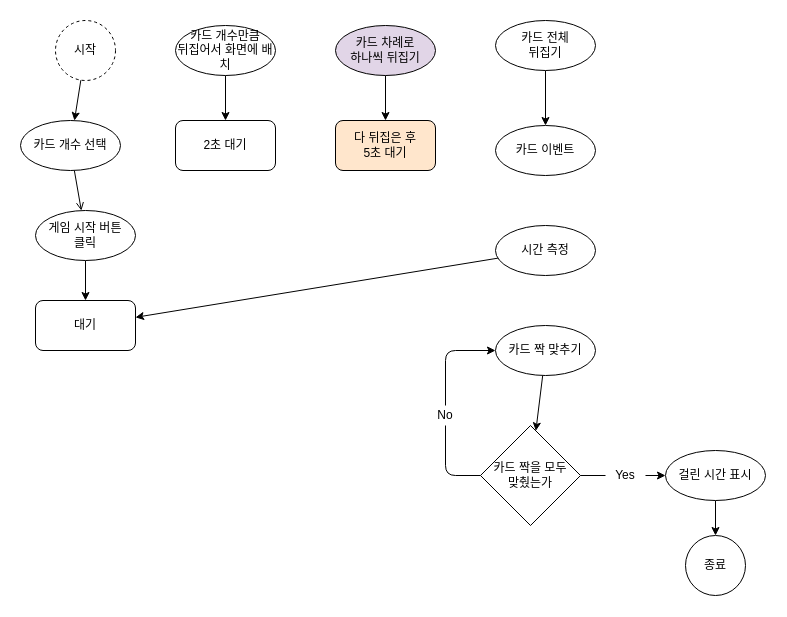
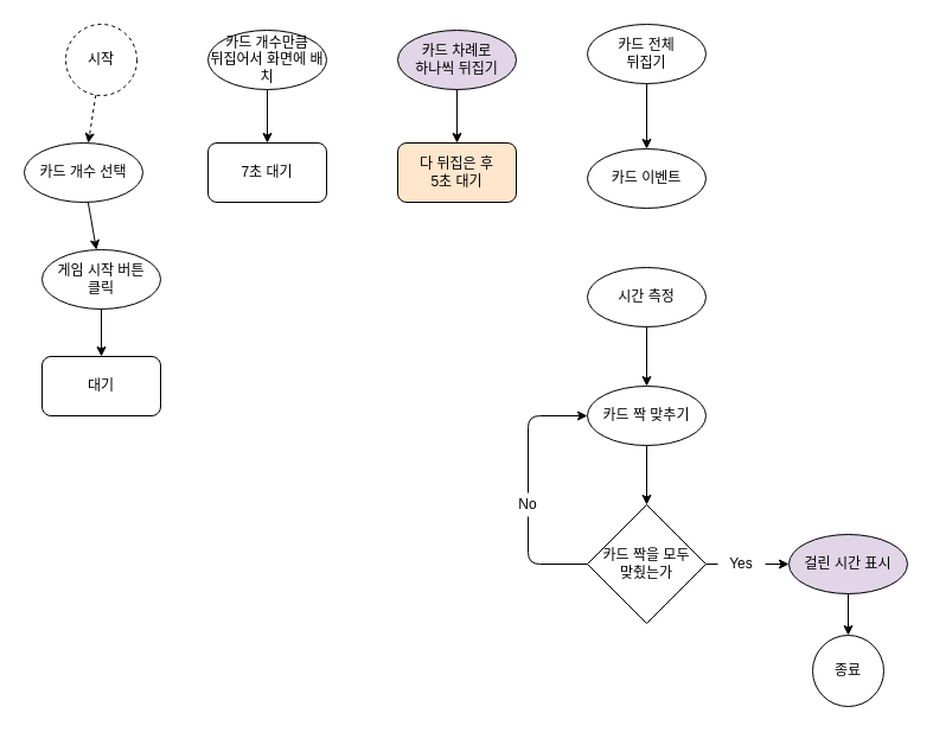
- <mxCell id="2" value="" style="edgeStyle=none;html=1;" edge="1" parent="1" source="3" target="5"><mxGeometry relative="1" as="geometry" /></mxCell>
+ <mxCell id="2" value="" style="edgeStyle=none;html=1;dashed=1;" edge="1" parent="1" source="3" target="5"><mxGeometry relative="1" as="geometry" /></mxCell>
- <mxCell id="11" value="2초 대기" style="rounded=1;whiteSpace=wrap;html=1;" vertex="1" parent="1"><mxGeometry x="175" y="120" width="100" height="50" as="geometry" /></mxCell>
+ <mxCell id="11" value="7초 대기" style="rounded=1;whiteSpace=wrap;html=1;" vertex="1" parent="1"><mxGeometry x="175" y="120" width="100" height="50" as="geometry" /></mxCell>
- <mxCell id="4" value="" style="edgeStyle=none;html=1;endArrow=open;" edge="1" parent="1" source="5" target="7"><mxGeometry relative="1" as="geometry" /></mxCell>
+ <mxCell id="4" value="" style="edgeStyle=none;html=1;" edge="1" parent="1" source="5" target="7"><mxGeometry relative="1" as="geometry" /></mxCell>
- <mxCell id="17" value="" style="edgeStyle=none;html=1;" edge="1" parent="1" source="18" target="8"><mxGeometry relative="1" as="geometry" /></mxCell>
+ <mxCell id="17" value="" style="edgeStyle=none;html=1;" edge="1" parent="1" source="18" target="23"><mxGeometry relative="1" as="geometry" /></mxCell>
- <mxCell id="27" value="No" style="text;html=1;strokeColor=none;fillColor=none;align=center;verticalAlign=middle;whiteSpace=wrap;rounded=0;" vertex="1" parent="1"><mxGeometry x="425" y="405" width="40" height="20" as="geometry" /></mxCell>
+ <mxCell id="27" value="No" style="text;html=1;strokeColor=none;fillColor=none;align=center;verticalAlign=middle;whiteSpace=wrap;rounded=0;" vertex="1" parent="1"><mxGeometry x="425" y="415" width="40" height="20" as="geometry" /></mxCell>
- <mxCell id="21" value="카드 짝을 모두 &lt;br&gt;맞췄는가" style="rhombus;whiteSpace=wrap;html=1;" vertex="1" parent="1"><mxGeometry x="480" y="425" width="100" height="100" as="geometry" /></mxCell>
+ <mxCell id="21" value="카드 짝을 모두 &lt;br&gt;맞췄는가" style="rhombus;whiteSpace=wrap;html=1;" vertex="1" parent="1"><mxGeometry x="495" y="425" width="100" height="100" as="geometry" /></mxCell>
- <mxCell id="26" value="걸린 시간 표시" style="ellipse;whiteSpace=wrap;html=1;" vertex="1" parent="1"><mxGeometry x="665" y="450" width="100" height="50" as="geometry" /></mxCell>
+ <mxCell id="26" value="걸린 시간 표시" style="ellipse;whiteSpace=wrap;html=1;fillColor=#e1d5e7;" vertex="1" parent="1"><mxGeometry x="665" y="450" width="100" height="50" as="geometry" /></mxCell>
